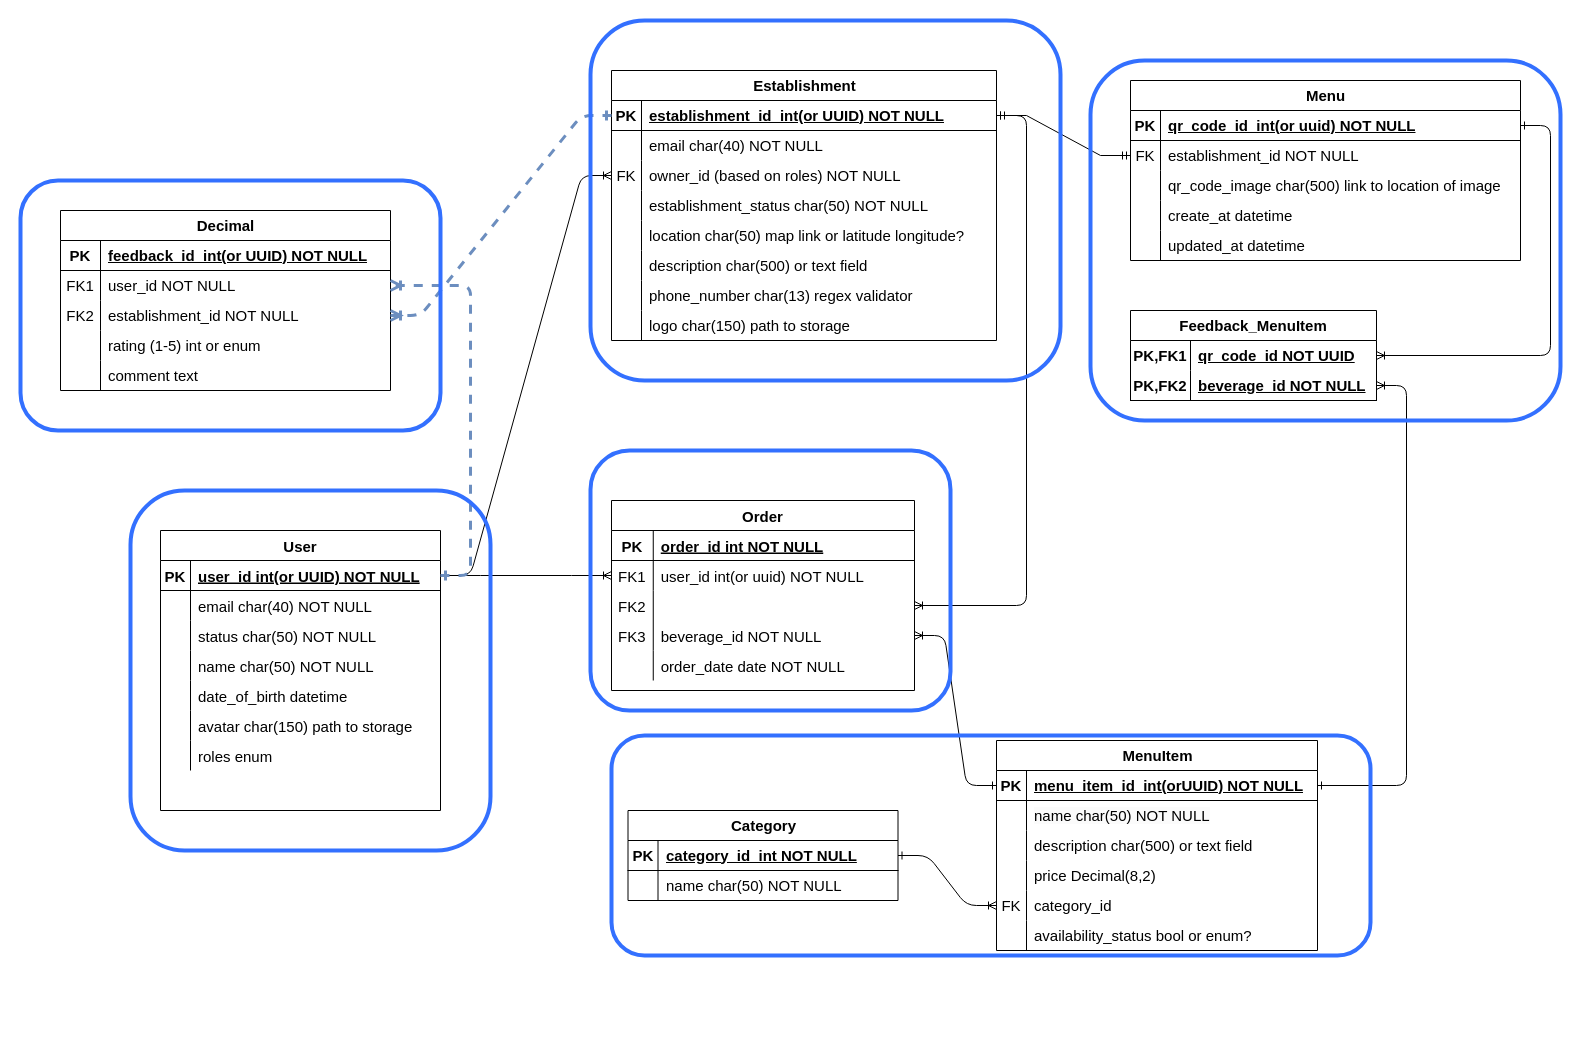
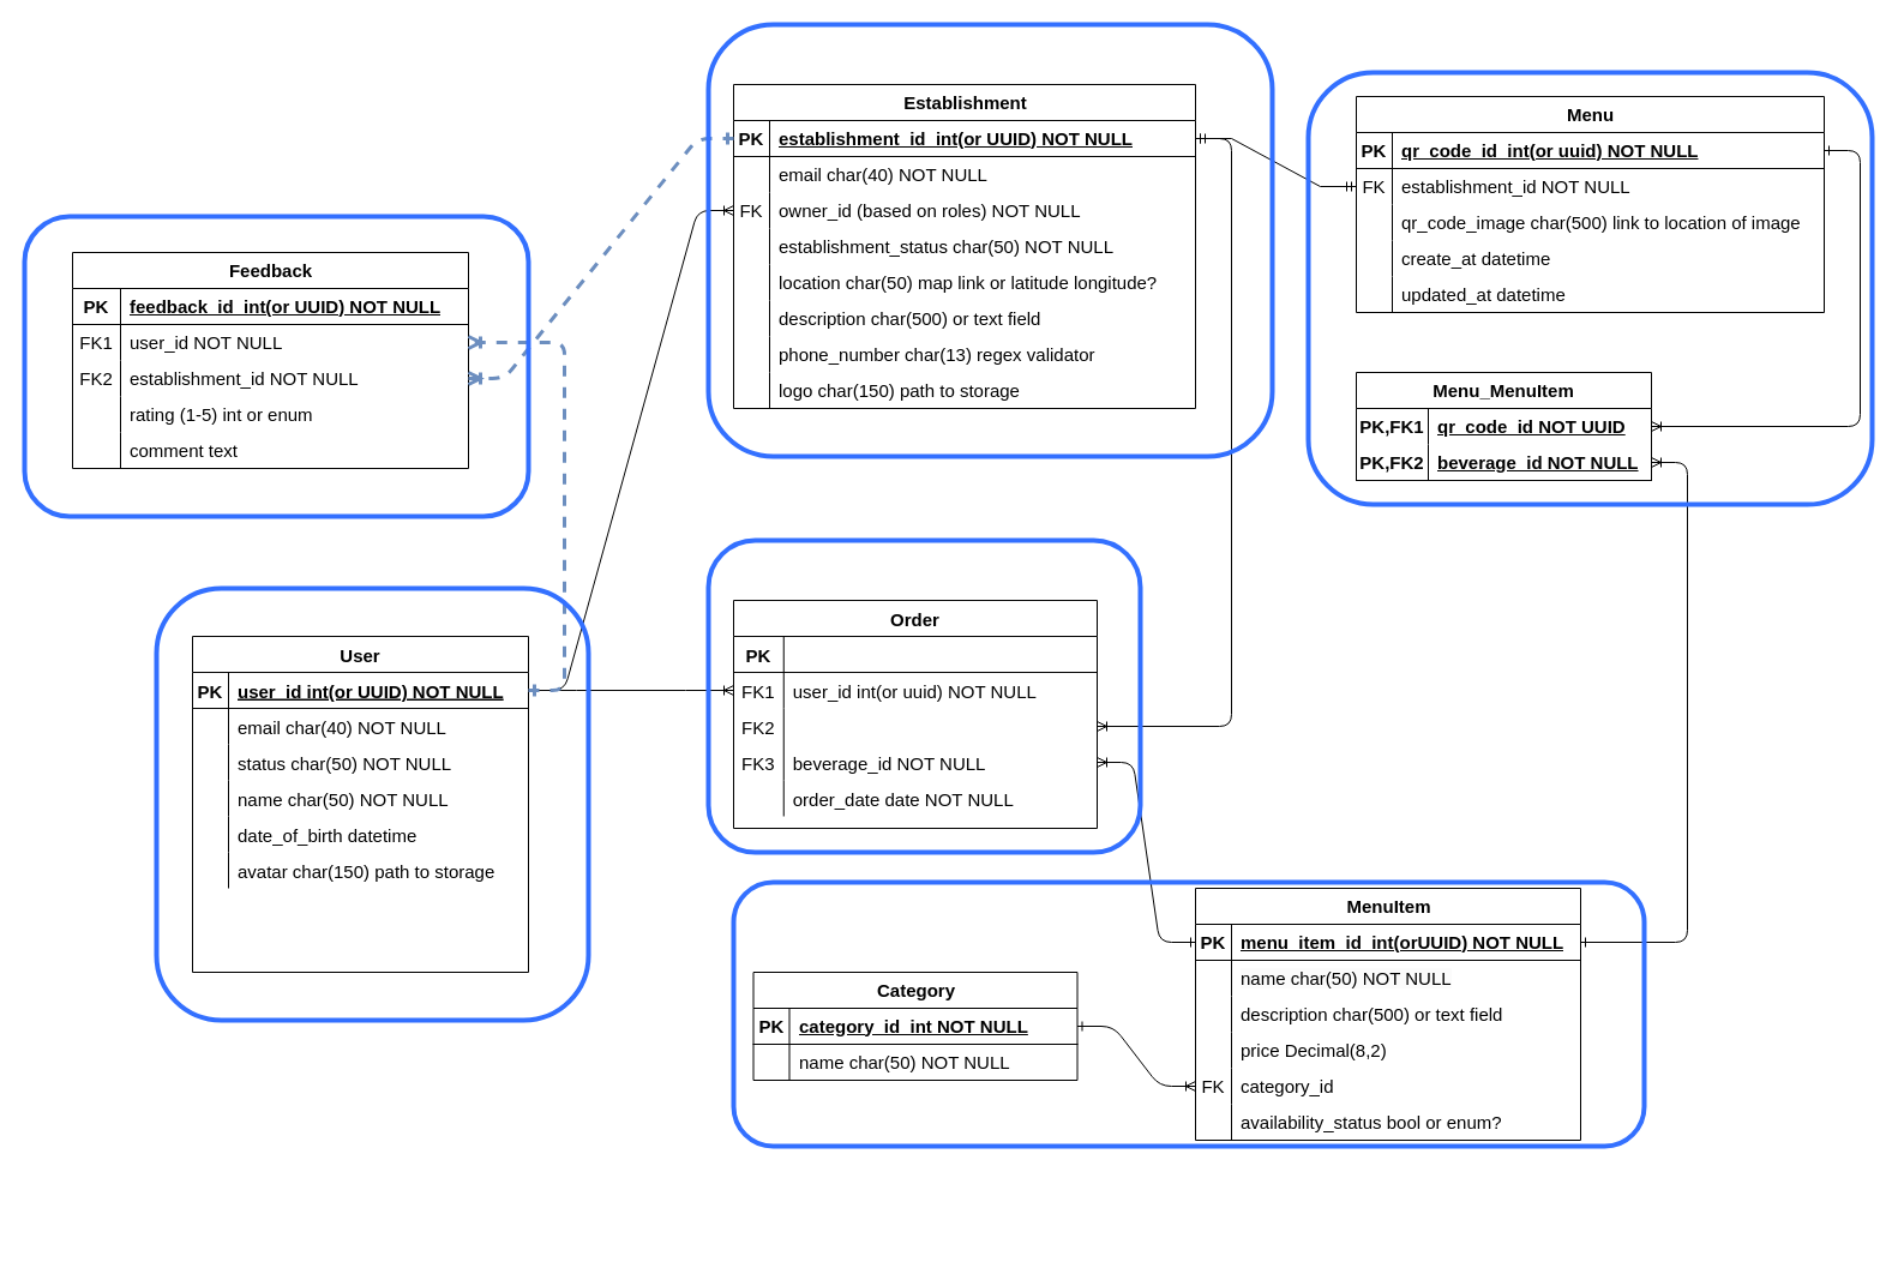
- <mxCell id="115" value="Decimal" style="shape=table;startSize=30;container=1;collapsible=1;childLayout=tableLayout;fixedRows=1;rowLines=0;fontStyle=1;align=center;resizeLast=1;html=1;fontSize=15;" parent="1" vertex="1"><mxGeometry x="60" y="210" width="330" height="180" as="geometry" /></mxCell>
+ <mxCell id="115" value="Feedback" style="shape=table;startSize=30;container=1;collapsible=1;childLayout=tableLayout;fixedRows=1;rowLines=0;fontStyle=1;align=center;resizeLast=1;html=1;fontSize=15;" parent="1" vertex="1"><mxGeometry x="60" y="210" width="330" height="180" as="geometry" /></mxCell>
- <mxCell id="106" value="Feedback_MenuItem" style="shape=table;startSize=30;container=1;collapsible=1;childLayout=tableLayout;fixedRows=1;rowLines=0;fontStyle=1;align=center;resizeLast=1;html=1;whiteSpace=wrap;fontSize=15;" parent="1" vertex="1"><mxGeometry x="1130" y="310" width="246" height="90" as="geometry" /></mxCell>
+ <mxCell id="106" value="Menu_MenuItem" style="shape=table;startSize=30;container=1;collapsible=1;childLayout=tableLayout;fixedRows=1;rowLines=0;fontStyle=1;align=center;resizeLast=1;html=1;whiteSpace=wrap;fontSize=15;" parent="1" vertex="1"><mxGeometry x="1130" y="310" width="246" height="90" as="geometry" /></mxCell>
- <mxCell id="7" value="order_id int NOT NULL " style="shape=partialRectangle;overflow=hidden;connectable=0;fillColor=none;top=0;left=0;bottom=0;right=0;align=left;spacingLeft=6;fontStyle=5;fontSize=15;" parent="5" vertex="1"><mxGeometry x="41.75" width="261.25" height="30" as="geometry"><mxRectangle width="261.25" height="30" as="alternateBounds" /></mxGeometry></mxCell>
- <mxCell id="40" value="roles enum" style="shape=partialRectangle;overflow=hidden;connectable=0;fillColor=none;top=0;left=0;bottom=0;right=0;align=left;spacingLeft=6;fontSize=15;" parent="38" vertex="1"><mxGeometry x="30" width="250" height="30" as="geometry"><mxRectangle width="250" height="30" as="alternateBounds" /></mxGeometry></mxCell>
